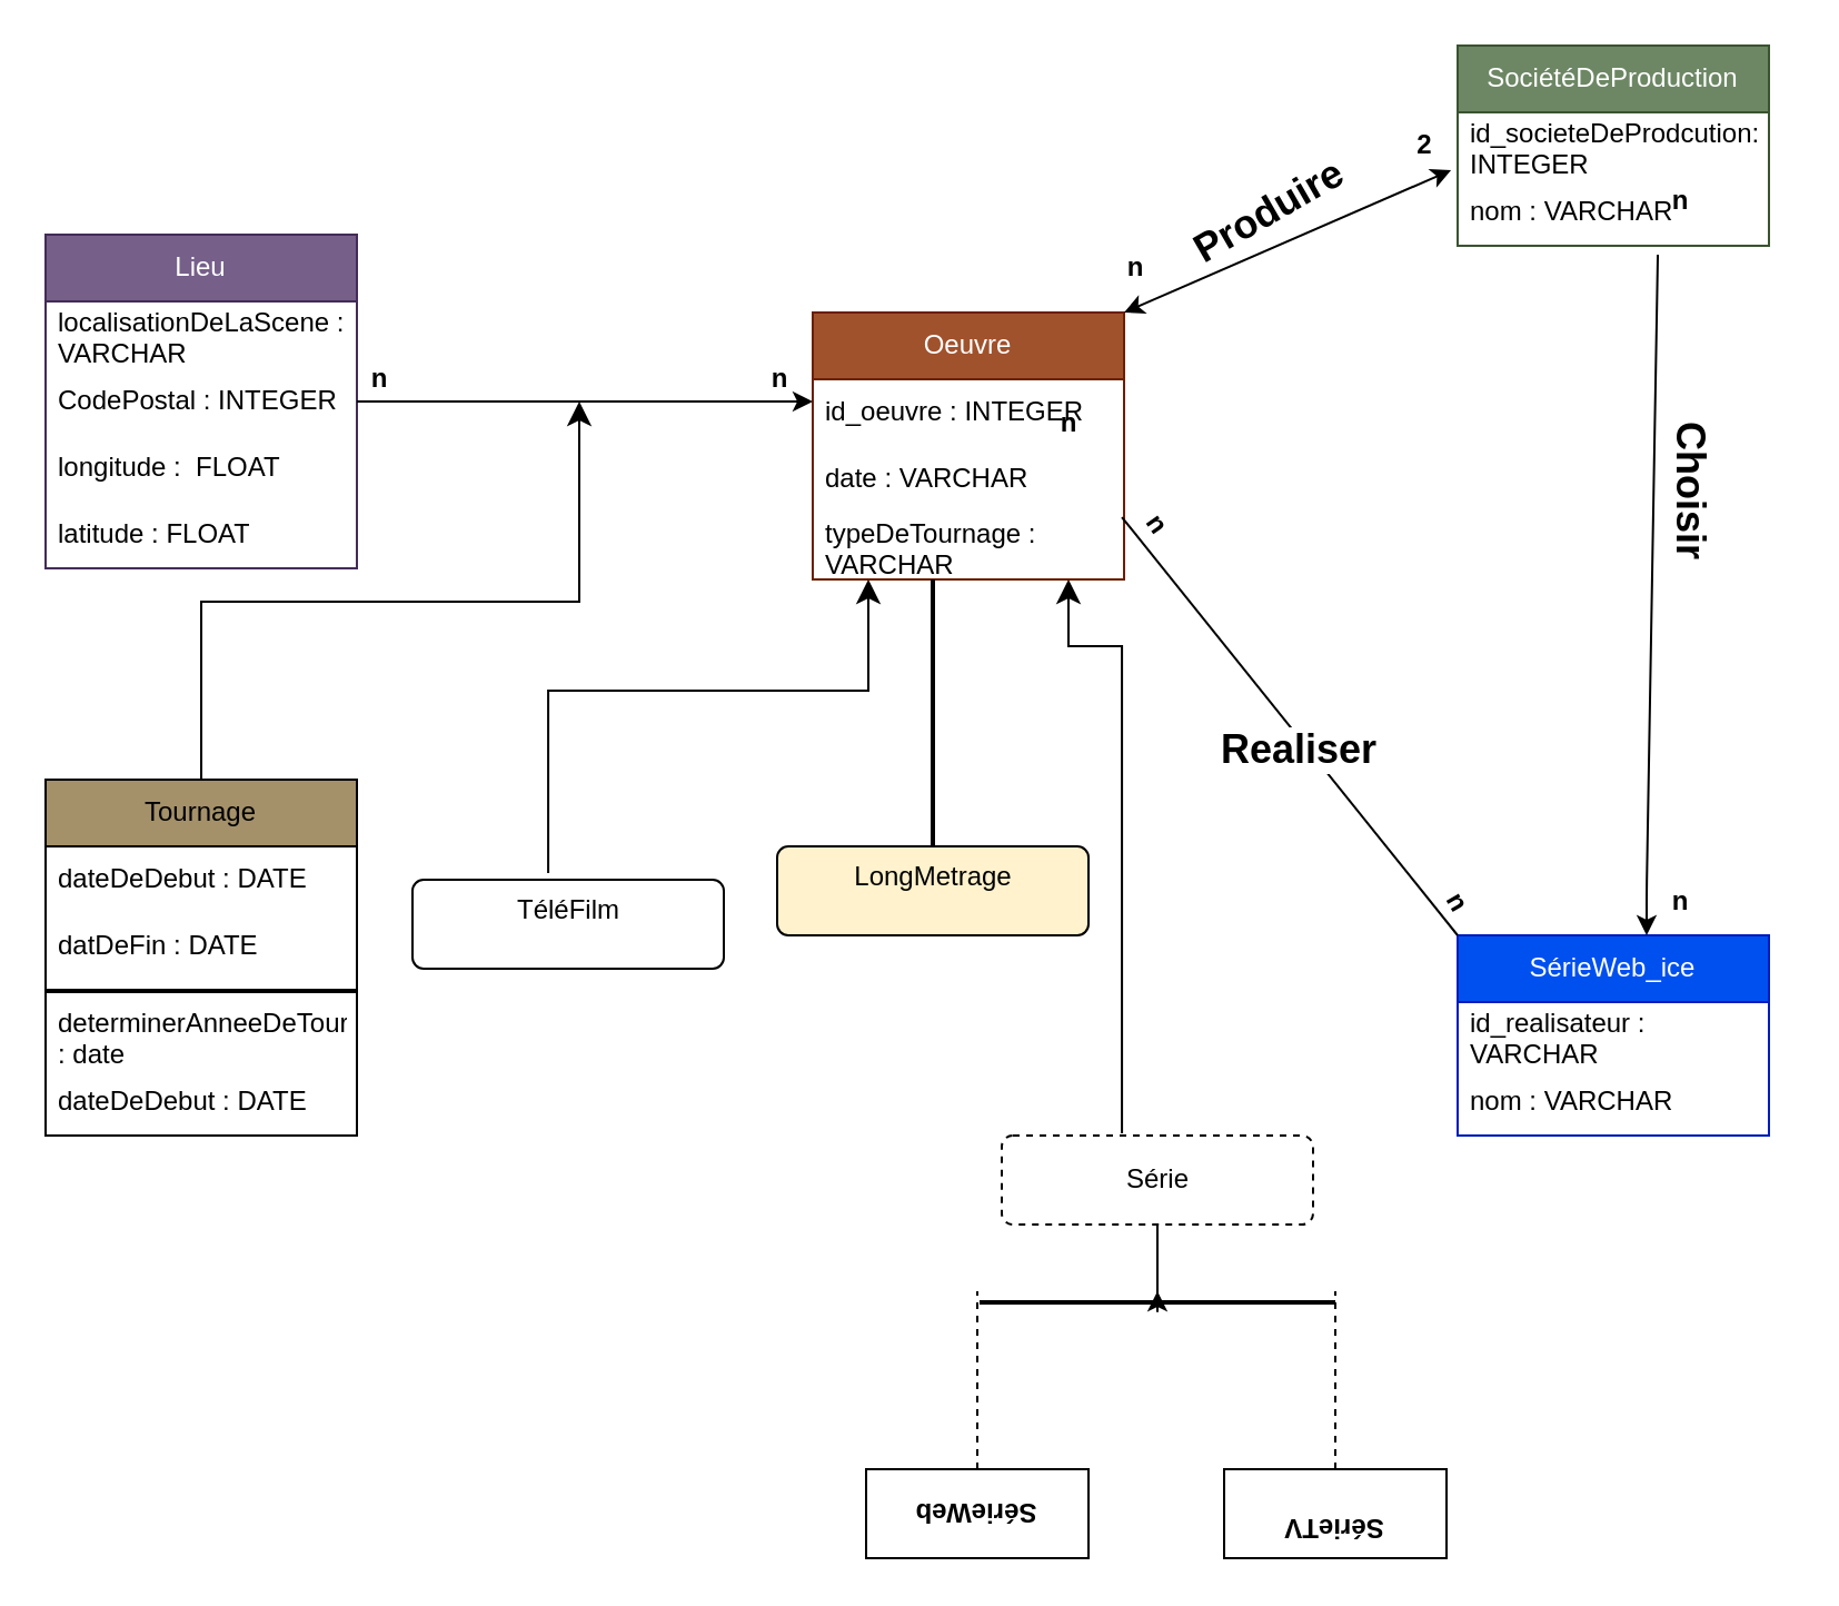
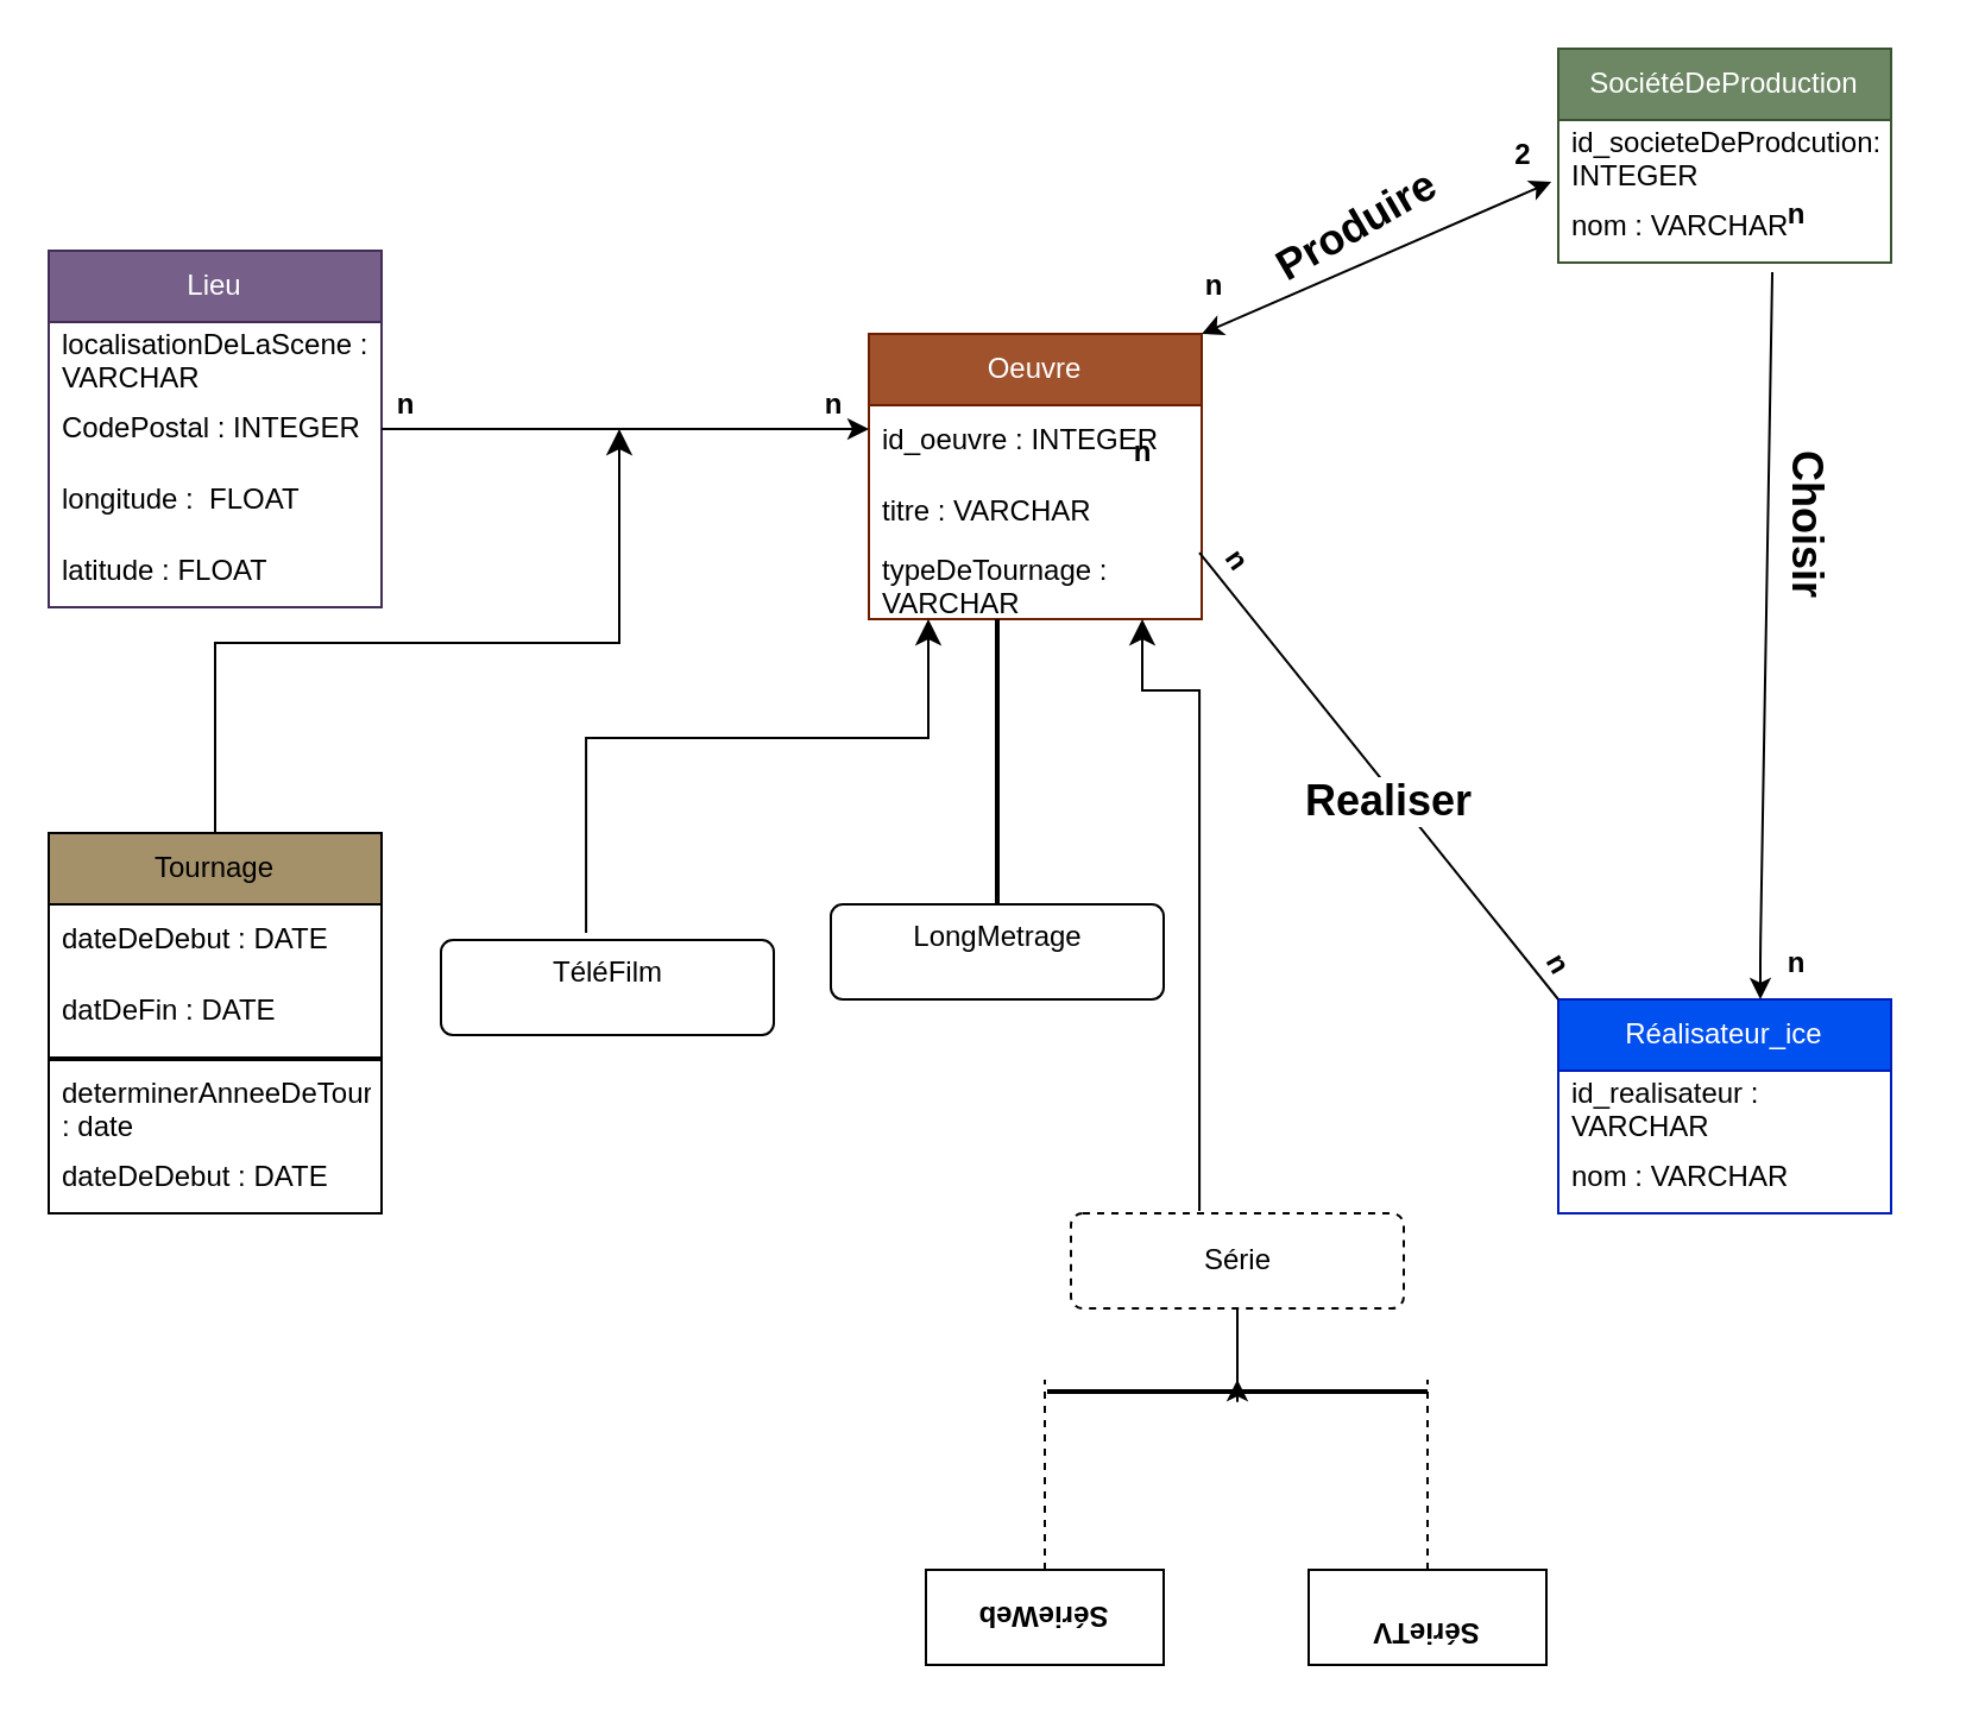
- <mxCell id="10" value="date : VARCHAR" style="text;strokeColor=none;fillColor=none;align=left;verticalAlign=middle;spacingLeft=4;spacingRight=4;overflow=hidden;points=[[0,0.5],[1,0.5]];portConstraint=eastwest;rotatable=0;whiteSpace=wrap;html=1;" parent="8" vertex="1"><mxGeometry y="60" width="140" height="30" as="geometry" /></mxCell>
+ <mxCell id="10" value="titre : VARCHAR" style="text;strokeColor=none;fillColor=none;align=left;verticalAlign=middle;spacingLeft=4;spacingRight=4;overflow=hidden;points=[[0,0.5],[1,0.5]];portConstraint=eastwest;rotatable=0;whiteSpace=wrap;html=1;" parent="8" vertex="1"><mxGeometry y="60" width="140" height="30" as="geometry" /></mxCell>
- <mxCell id="43" value="LongMetrage" style="html=1;align=center;verticalAlign=top;rounded=1;absoluteArcSize=1;arcSize=10;dashed=0;fillColor=#fff2cc;" parent="1" vertex="1"><mxGeometry x="349" y="380" width="140" height="40" as="geometry" /></mxCell>
+ <mxCell id="43" value="LongMetrage" style="html=1;align=center;verticalAlign=top;rounded=1;absoluteArcSize=1;arcSize=10;dashed=0;" parent="1" vertex="1"><mxGeometry x="349" y="380" width="140" height="40" as="geometry" /></mxCell>
- <mxCell id="12" value="SérieWeb_ice" style="swimlane;fontStyle=0;childLayout=stackLayout;horizontal=1;startSize=30;horizontalStack=0;resizeParent=1;resizeParentMax=0;resizeLast=0;collapsible=1;marginBottom=0;whiteSpace=wrap;html=1;fillColor=#0050ef;strokeColor=#001DBC;fontColor=#ffffff;" parent="1" vertex="1"><mxGeometry x="655" y="420" width="140" height="90" as="geometry" /></mxCell>
+ <mxCell id="12" value="Réalisateur_ice" style="swimlane;fontStyle=0;childLayout=stackLayout;horizontal=1;startSize=30;horizontalStack=0;resizeParent=1;resizeParentMax=0;resizeLast=0;collapsible=1;marginBottom=0;whiteSpace=wrap;html=1;fillColor=#0050ef;strokeColor=#001DBC;fontColor=#ffffff;" parent="1" vertex="1"><mxGeometry x="655" y="420" width="140" height="90" as="geometry" /></mxCell>
